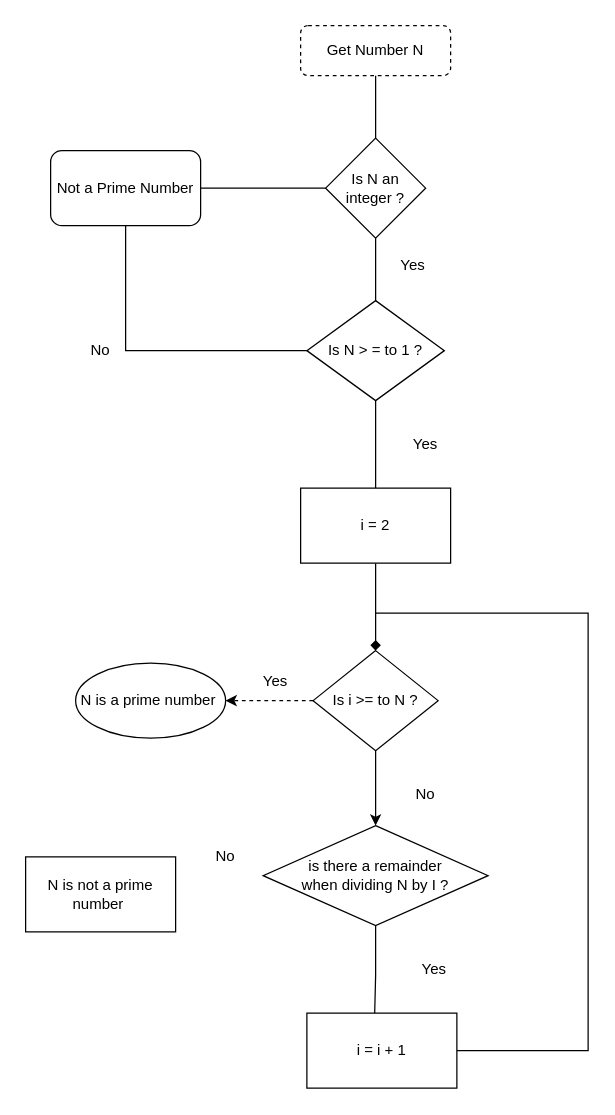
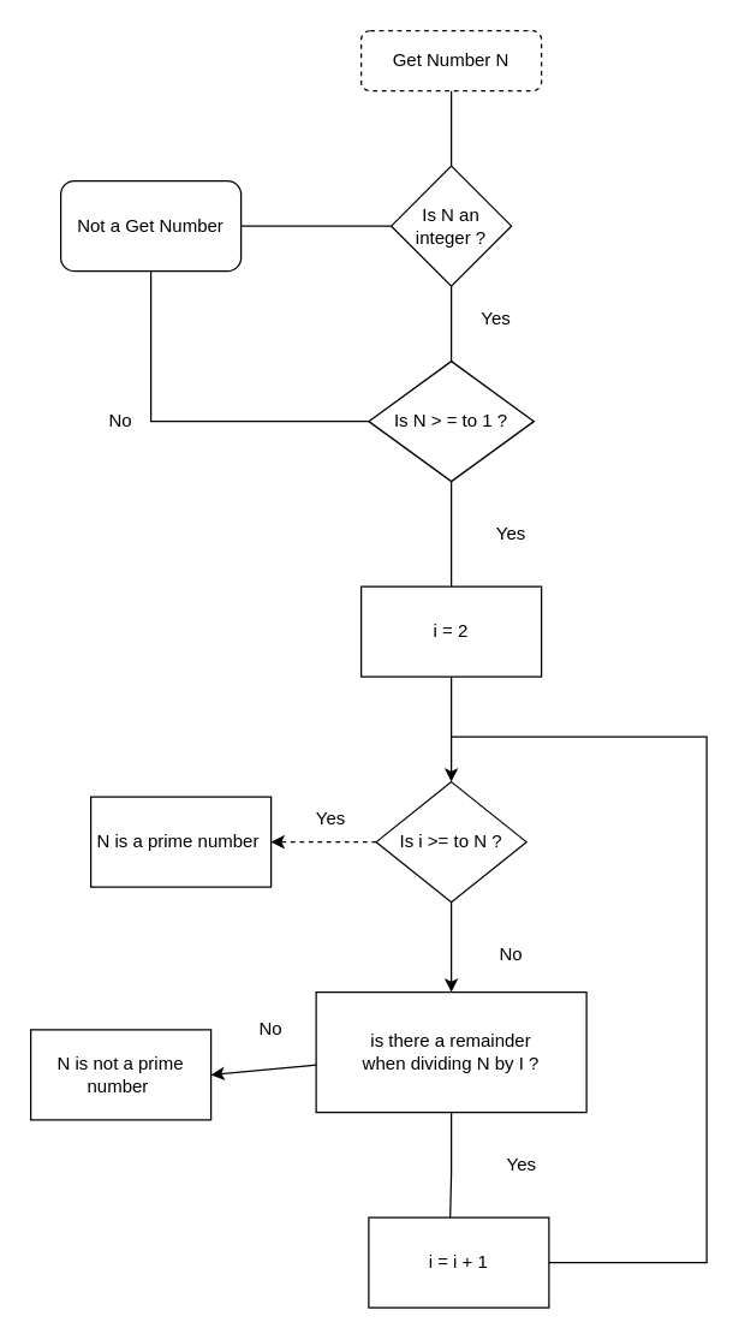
- <mxCell id="9" value="Not a Prime Number" style="rounded=1;whiteSpace=wrap;html=1;" parent="1" vertex="1"><mxGeometry x="40" y="120" width="120" height="60" as="geometry" /></mxCell>
+ <mxCell id="9" value="Not a Get Number" style="rounded=1;whiteSpace=wrap;html=1;" parent="1" vertex="1"><mxGeometry x="40" y="120" width="120" height="60" as="geometry" /></mxCell>
- <mxCell id="14" value="" style="edgeStyle=orthogonalEdgeStyle;rounded=0;orthogonalLoop=1;jettySize=auto;html=1;endArrow=diamond;" parent="1" source="15" target="18" edge="1"><mxGeometry relative="1" as="geometry" /></mxCell>
+ <mxCell id="14" value="" style="edgeStyle=orthogonalEdgeStyle;rounded=0;orthogonalLoop=1;jettySize=auto;html=1;" parent="1" source="15" target="18" edge="1"><mxGeometry relative="1" as="geometry" /></mxCell>
- <mxCell id="19" value="N is a prime number&amp;nbsp;" style="ellipse;whiteSpace=wrap;html=1;" parent="1" vertex="1"><mxGeometry x="60" y="530" width="120" height="60" as="geometry" /></mxCell>
+ <mxCell id="19" value="N is a prime number&amp;nbsp;" style="whiteSpace=wrap;html=1;rounded=0;" parent="1" vertex="1"><mxGeometry x="60" y="530" width="120" height="60" as="geometry" /></mxCell>
- <mxCell id="20" value="is there a remainder &lt;br&gt;when dividing N by I ?" style="rhombus;whiteSpace=wrap;html=1;rounded=0;" vertex="1" parent="1"><mxGeometry x="210" y="660" width="180" height="80" as="geometry" /></mxCell>
+ <mxCell id="20" value="is there a remainder &lt;br&gt;when dividing N by I ?" style="whiteSpace=wrap;html=1;rounded=0;" vertex="1" parent="1"><mxGeometry x="210" y="660" width="180" height="80" as="geometry" /></mxCell>
+ <mxCell id="24" value="" style="endArrow=classic;html=1;rounded=0;entryX=1;entryY=0.5;entryDx=0;entryDy=0;" edge="1" parent="1" source="20" target="23"><mxGeometry width="50" height="50" relative="1" as="geometry"><mxPoint x="200" y="830" as="sourcePoint" /><mxPoint x="250" y="780" as="targetPoint" /></mxGeometry></mxCell>
